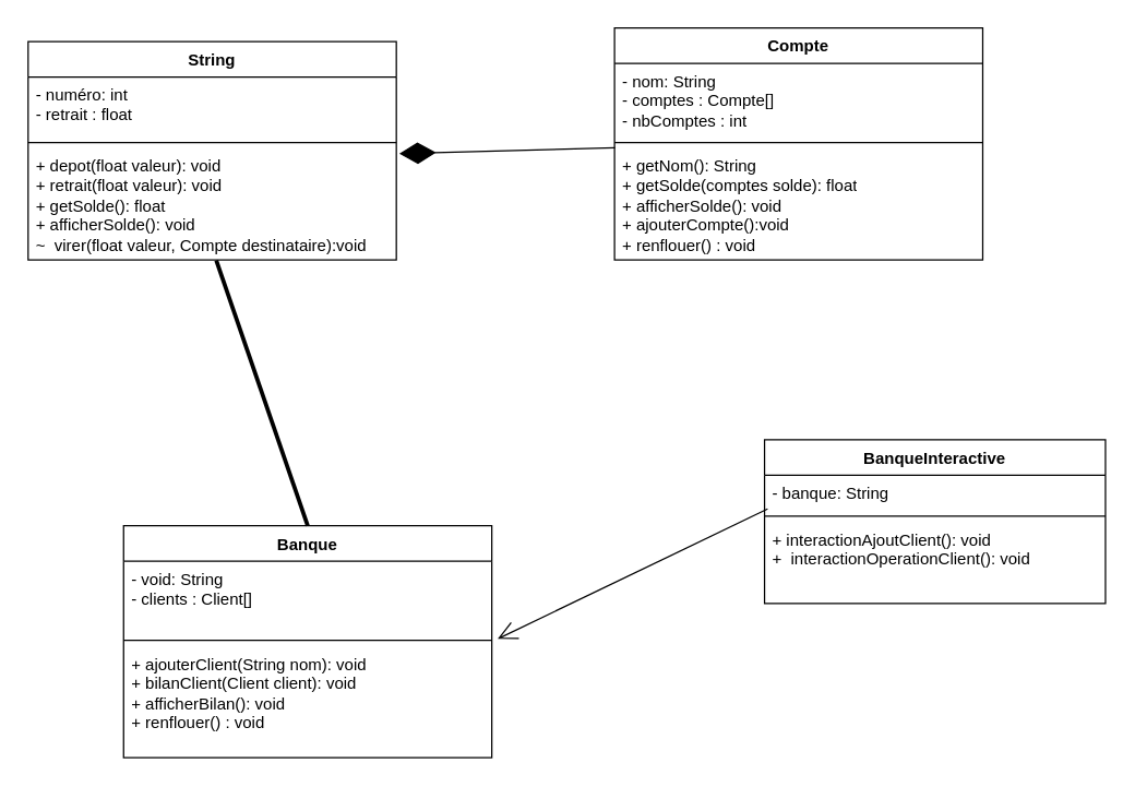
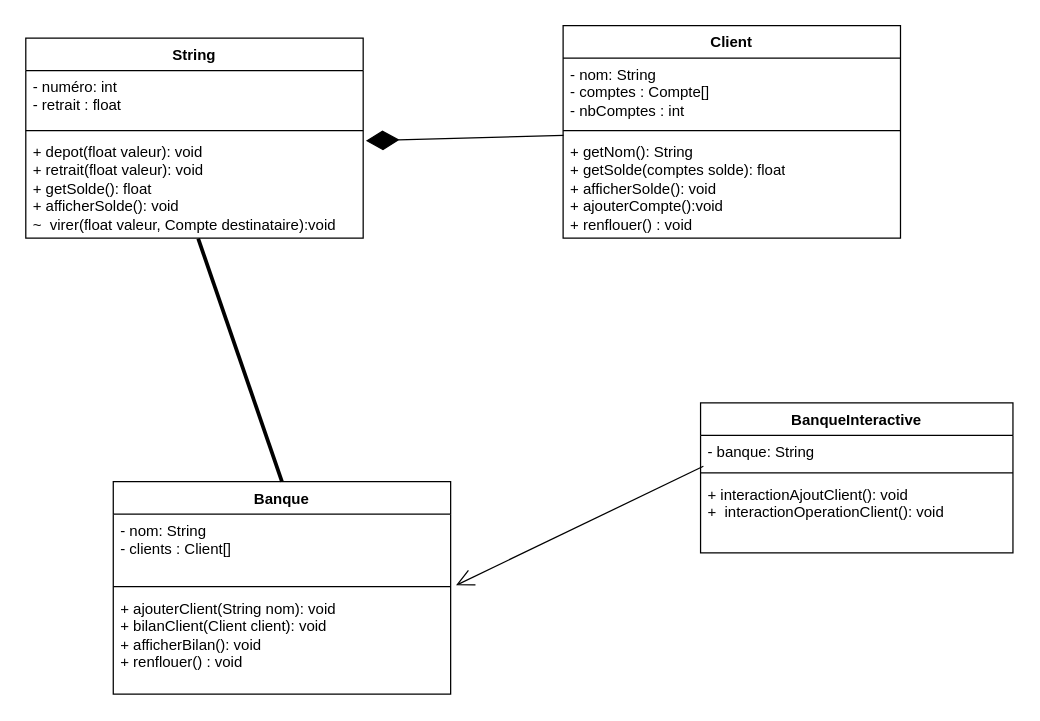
- <mxCell id="6" value="Compte" style="swimlane;fontStyle=1;align=center;verticalAlign=top;childLayout=stackLayout;horizontal=1;startSize=26;horizontalStack=0;resizeParent=1;resizeParentMax=0;resizeLast=0;collapsible=1;marginBottom=0;whiteSpace=wrap;html=1;" vertex="1" parent="1"><mxGeometry x="450" y="20" width="270" height="170" as="geometry" /></mxCell>
+ <mxCell id="6" value="Client" style="swimlane;fontStyle=1;align=center;verticalAlign=top;childLayout=stackLayout;horizontal=1;startSize=26;horizontalStack=0;resizeParent=1;resizeParentMax=0;resizeLast=0;collapsible=1;marginBottom=0;whiteSpace=wrap;html=1;" vertex="1" parent="1"><mxGeometry x="450" y="20" width="270" height="170" as="geometry" /></mxCell>
- <mxCell id="11" value="- void: String&lt;br&gt;- clients : Client[]" style="text;strokeColor=none;fillColor=none;align=left;verticalAlign=top;spacingLeft=4;spacingRight=4;overflow=hidden;rotatable=0;points=[[0,0.5],[1,0.5]];portConstraint=eastwest;whiteSpace=wrap;html=1;" vertex="1" parent="10"><mxGeometry y="26" width="270" height="54" as="geometry" /></mxCell>
+ <mxCell id="11" value="- nom: String&lt;br&gt;- clients : Client[]" style="text;strokeColor=none;fillColor=none;align=left;verticalAlign=top;spacingLeft=4;spacingRight=4;overflow=hidden;rotatable=0;points=[[0,0.5],[1,0.5]];portConstraint=eastwest;whiteSpace=wrap;html=1;" vertex="1" parent="10"><mxGeometry y="26" width="270" height="54" as="geometry" /></mxCell>
